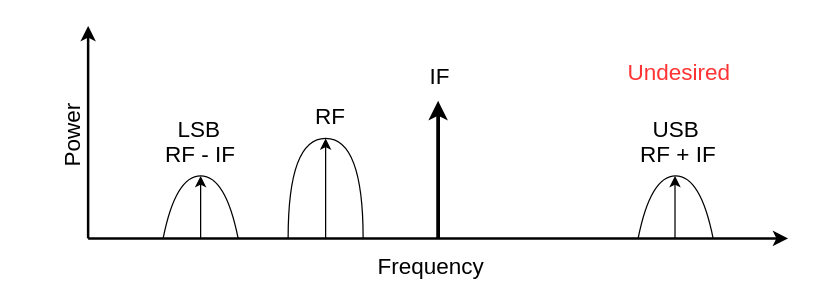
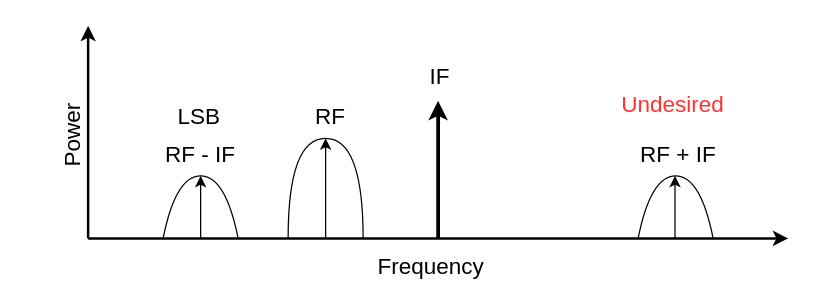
- <mxCell id="19" value="&lt;span style=&quot;font-size: 18px&quot;&gt;Undesired&lt;/span&gt;" style="text;html=1;resizable=0;points=[];autosize=1;align=left;verticalAlign=top;spacingTop=-4;fontColor=#FF3333;" vertex="1" parent="1"><mxGeometry x="500" y="45" width="100" height="20" as="geometry" /></mxCell>
+ <mxCell id="19" value="&lt;span style=&quot;font-size: 18px&quot;&gt;Undesired&lt;/span&gt;" style="text;html=1;resizable=0;points=[];autosize=1;align=left;verticalAlign=top;spacingTop=-4;fontColor=#FF3333;" vertex="1" parent="1"><mxGeometry x="495" y="70" width="100" height="20" as="geometry" /></mxCell>
- <mxCell id="18" value="&lt;font style=&quot;font-size: 18px&quot;&gt;LSB&lt;/font&gt;" style="text;html=1;resizable=0;points=[];autosize=1;align=left;verticalAlign=top;spacingTop=-4;" vertex="1" parent="1"><mxGeometry x="140" y="90" width="50" height="20" as="geometry" /></mxCell>
+ <mxCell id="18" value="&lt;font style=&quot;font-size: 18px&quot;&gt;LSB&lt;/font&gt;" style="text;html=1;resizable=0;points=[];autosize=1;align=left;verticalAlign=top;spacingTop=-4;" vertex="1" parent="1"><mxGeometry x="140" y="80" width="50" height="20" as="geometry" /></mxCell>
- <mxCell id="14" value="&lt;font style=&quot;font-size: 18px&quot;&gt;USB&lt;/font&gt;" style="text;html=1;resizable=0;points=[];autosize=1;align=left;verticalAlign=top;spacingTop=-4;" vertex="1" parent="1"><mxGeometry x="520" y="90" width="50" height="20" as="geometry" /></mxCell>
